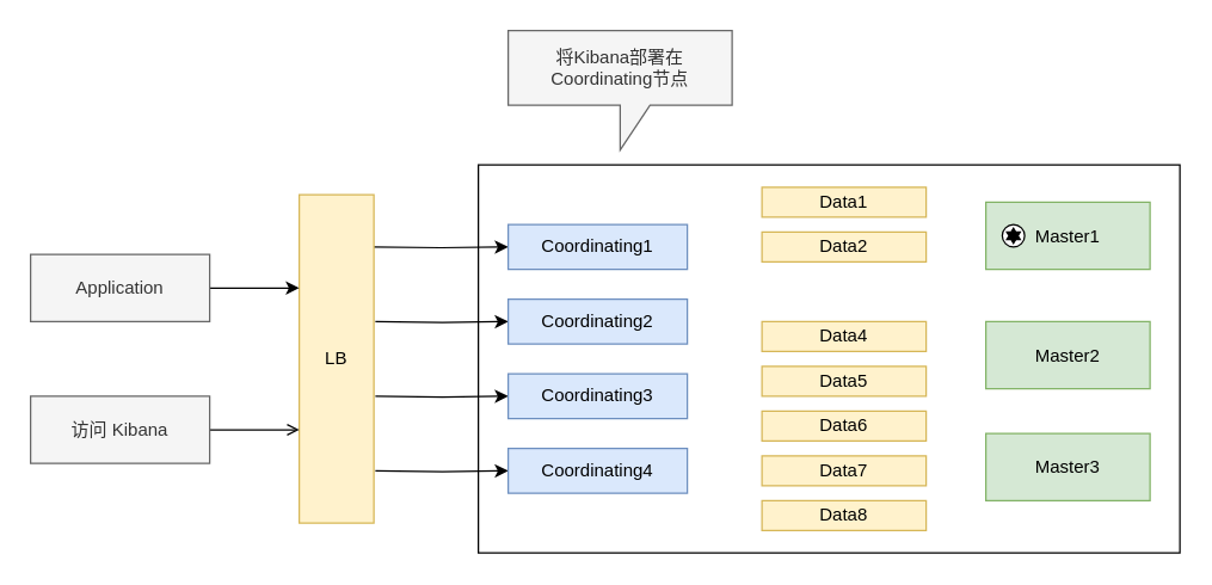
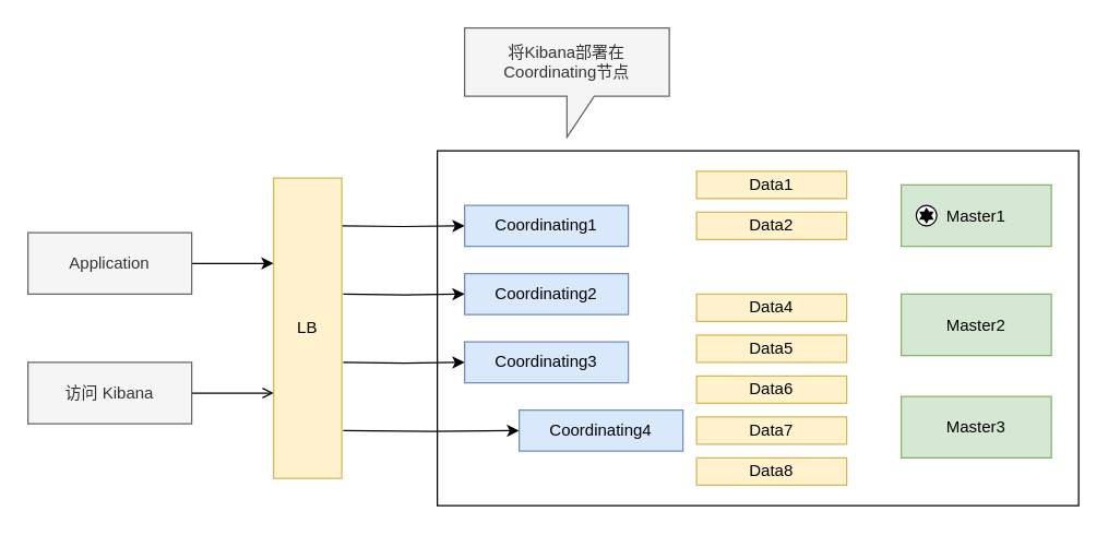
- <mxCell id="11" value="Coordinating4" style="rounded=0;whiteSpace=wrap;html=1;fillColor=#dae8fc;strokeColor=#6c8ebf;" vertex="1" parent="1"><mxGeometry x="340" y="300" width="120" height="30" as="geometry" /></mxCell>
+ <mxCell id="11" value="Coordinating4" style="rounded=0;whiteSpace=wrap;html=1;fillColor=#dae8fc;strokeColor=#6c8ebf;" vertex="1" parent="1"><mxGeometry x="380" y="300" width="120" height="30" as="geometry" /></mxCell>
